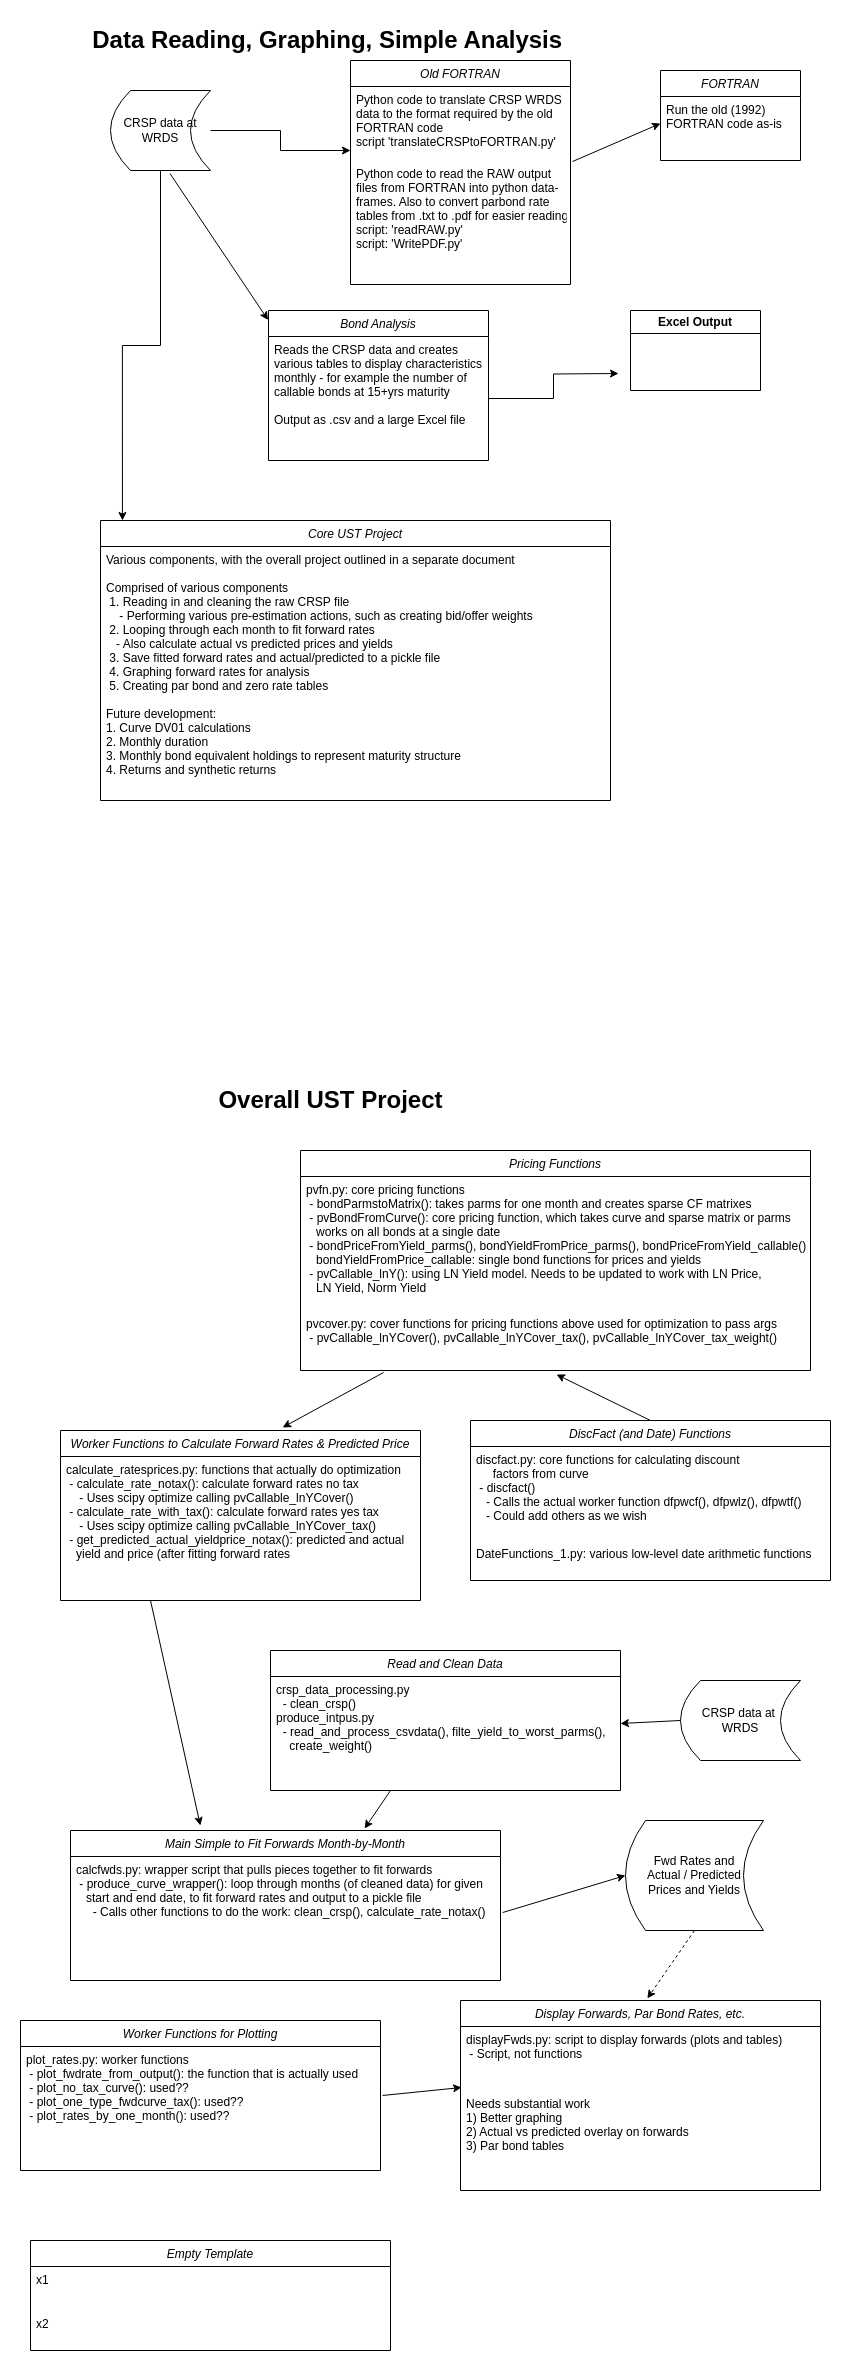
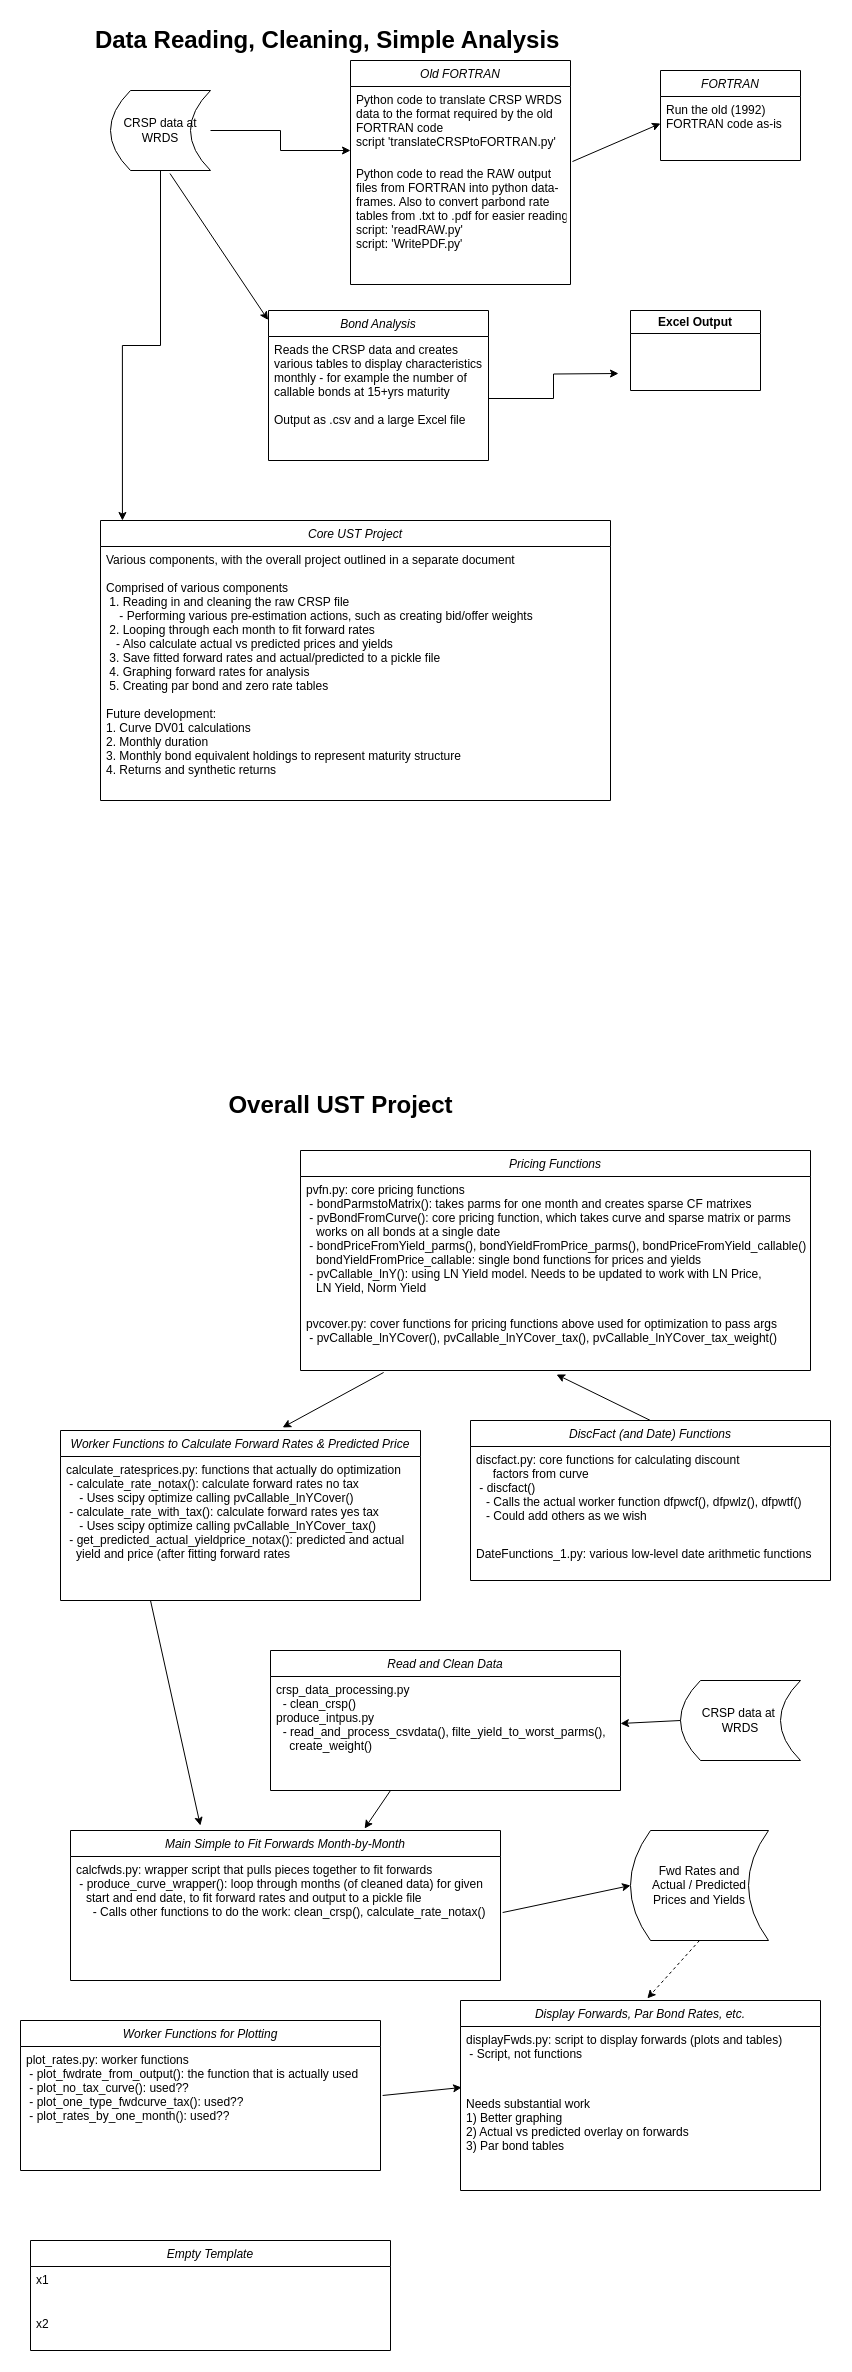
- <mxCell id="2" value="Data Reading, Graphing, Simple Analysis&amp;nbsp;" style="text;strokeColor=none;fillColor=none;html=1;fontSize=24;fontStyle=1;verticalAlign=middle;align=center;" vertex="1" parent="1"><mxGeometry x="60" y="20" width="540" height="40" as="geometry" /></mxCell>
+ <mxCell id="2" value="Data Reading, Cleaning, Simple Analysis&amp;nbsp;" style="text;strokeColor=none;fillColor=none;html=1;fontSize=24;fontStyle=1;verticalAlign=middle;align=center;" vertex="1" parent="1"><mxGeometry x="60" y="20" width="540" height="40" as="geometry" /></mxCell>
- <mxCell id="20" value="Overall UST Project" style="text;strokeColor=none;fillColor=none;html=1;fontSize=24;fontStyle=1;verticalAlign=middle;align=center;" vertex="1" parent="1"><mxGeometry x="60" y="1080" width="540" height="40" as="geometry" /></mxCell>
+ <mxCell id="20" value="Overall UST Project" style="text;strokeColor=none;fillColor=none;html=1;fontSize=24;fontStyle=1;verticalAlign=middle;align=center;" vertex="1" parent="1"><mxGeometry x="70" y="1085" width="540" height="40" as="geometry" /></mxCell>
- <mxCell id="47" value="Fwd Rates and&lt;div&gt;Actual / Predicted&lt;/div&gt;&lt;div&gt;Prices and Yields&lt;/div&gt;" style="shape=dataStorage;whiteSpace=wrap;html=1;fixedSize=1;" vertex="1" parent="1"><mxGeometry x="625" y="1820" width="138" height="110" as="geometry" /></mxCell>
+ <mxCell id="47" value="Fwd Rates and&lt;div&gt;Actual / Predicted&lt;/div&gt;&lt;div&gt;Prices and Yields&lt;/div&gt;" style="shape=dataStorage;whiteSpace=wrap;html=1;fixedSize=1;" vertex="1" parent="1"><mxGeometry x="630" y="1830" width="138" height="110" as="geometry" /></mxCell>
